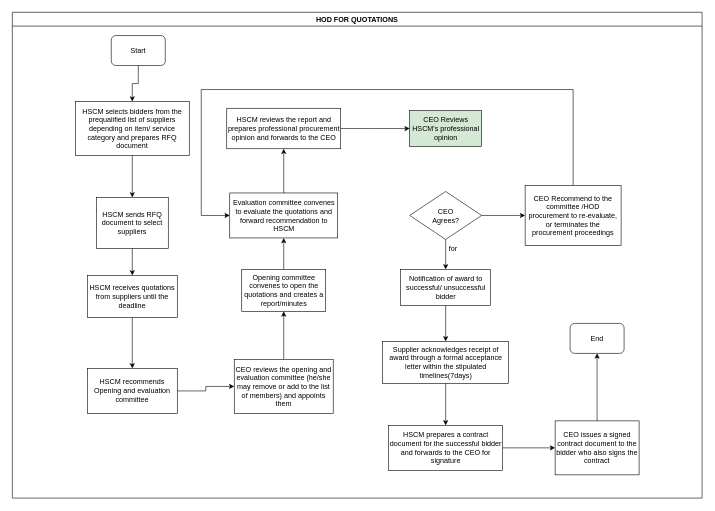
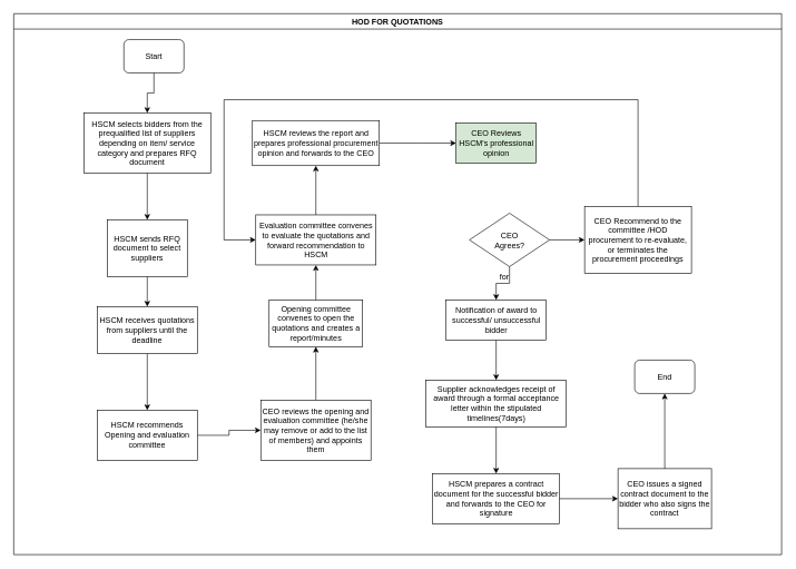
- <mxCell id="13" value="&lt;div&gt;CEO &lt;br&gt;&lt;/div&gt;&lt;div&gt;Agrees?&lt;/div&gt;" style="rhombus;whiteSpace=wrap;html=1;rounded=0;" vertex="1" parent="2"><mxGeometry x="662.5" y="298.75" width="120" height="80" as="geometry" /></mxCell>
+ <mxCell id="13" value="&lt;div&gt;CEO &lt;br&gt;&lt;/div&gt;&lt;div&gt;Agrees?&lt;/div&gt;" style="rhombus;whiteSpace=wrap;html=1;rounded=0;" vertex="1" parent="2"><mxGeometry x="682.5" y="298.75" width="120" height="80" as="geometry" /></mxCell>
